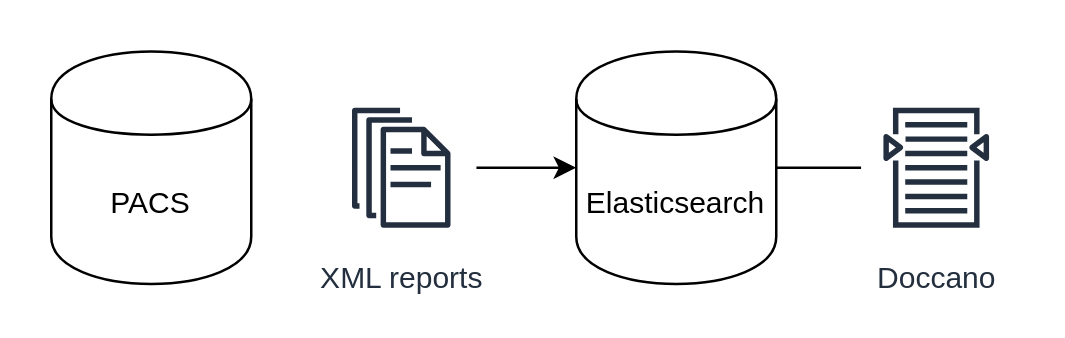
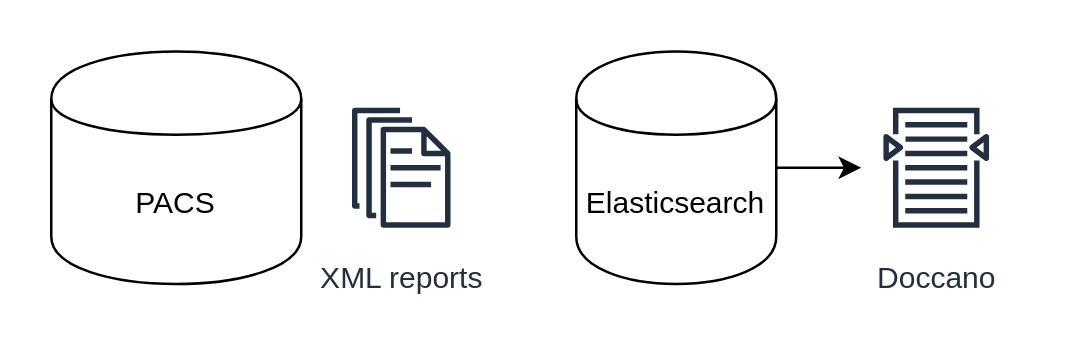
- <mxCell id="3" value="PACS" style="shape=cylinder;whiteSpace=wrap;html=1;boundedLbl=1;backgroundOutline=1;" vertex="1" parent="1"><mxGeometry x="20" y="20" width="80" height="93" as="geometry" /></mxCell>
+ <mxCell id="3" value="PACS" style="shape=cylinder;whiteSpace=wrap;html=1;boundedLbl=1;backgroundOutline=1;" vertex="1" parent="1"><mxGeometry x="20" y="20" width="100" height="93" as="geometry" /></mxCell>
- <mxCell id="2" value="" style="edgeStyle=orthogonalEdgeStyle;rounded=0;orthogonalLoop=1;jettySize=auto;html=1;entryX=0;entryY=0.5;entryDx=0;entryDy=0;" edge="1" parent="1" source="7" target="5"><mxGeometry relative="1" as="geometry"><mxPoint x="216" y="60" as="sourcePoint" /><mxPoint x="376" y="60" as="targetPoint" /></mxGeometry></mxCell>
- <mxCell id="4" value="" style="edgeStyle=orthogonalEdgeStyle;rounded=0;orthogonalLoop=1;jettySize=auto;html=1;endArrow=none;" edge="1" parent="1" source="5" target="6"><mxGeometry relative="1" as="geometry" /></mxCell>
+ <mxCell id="4" value="" style="edgeStyle=orthogonalEdgeStyle;rounded=0;orthogonalLoop=1;jettySize=auto;html=1;" edge="1" parent="1" source="5" target="6"><mxGeometry relative="1" as="geometry" /></mxCell>
